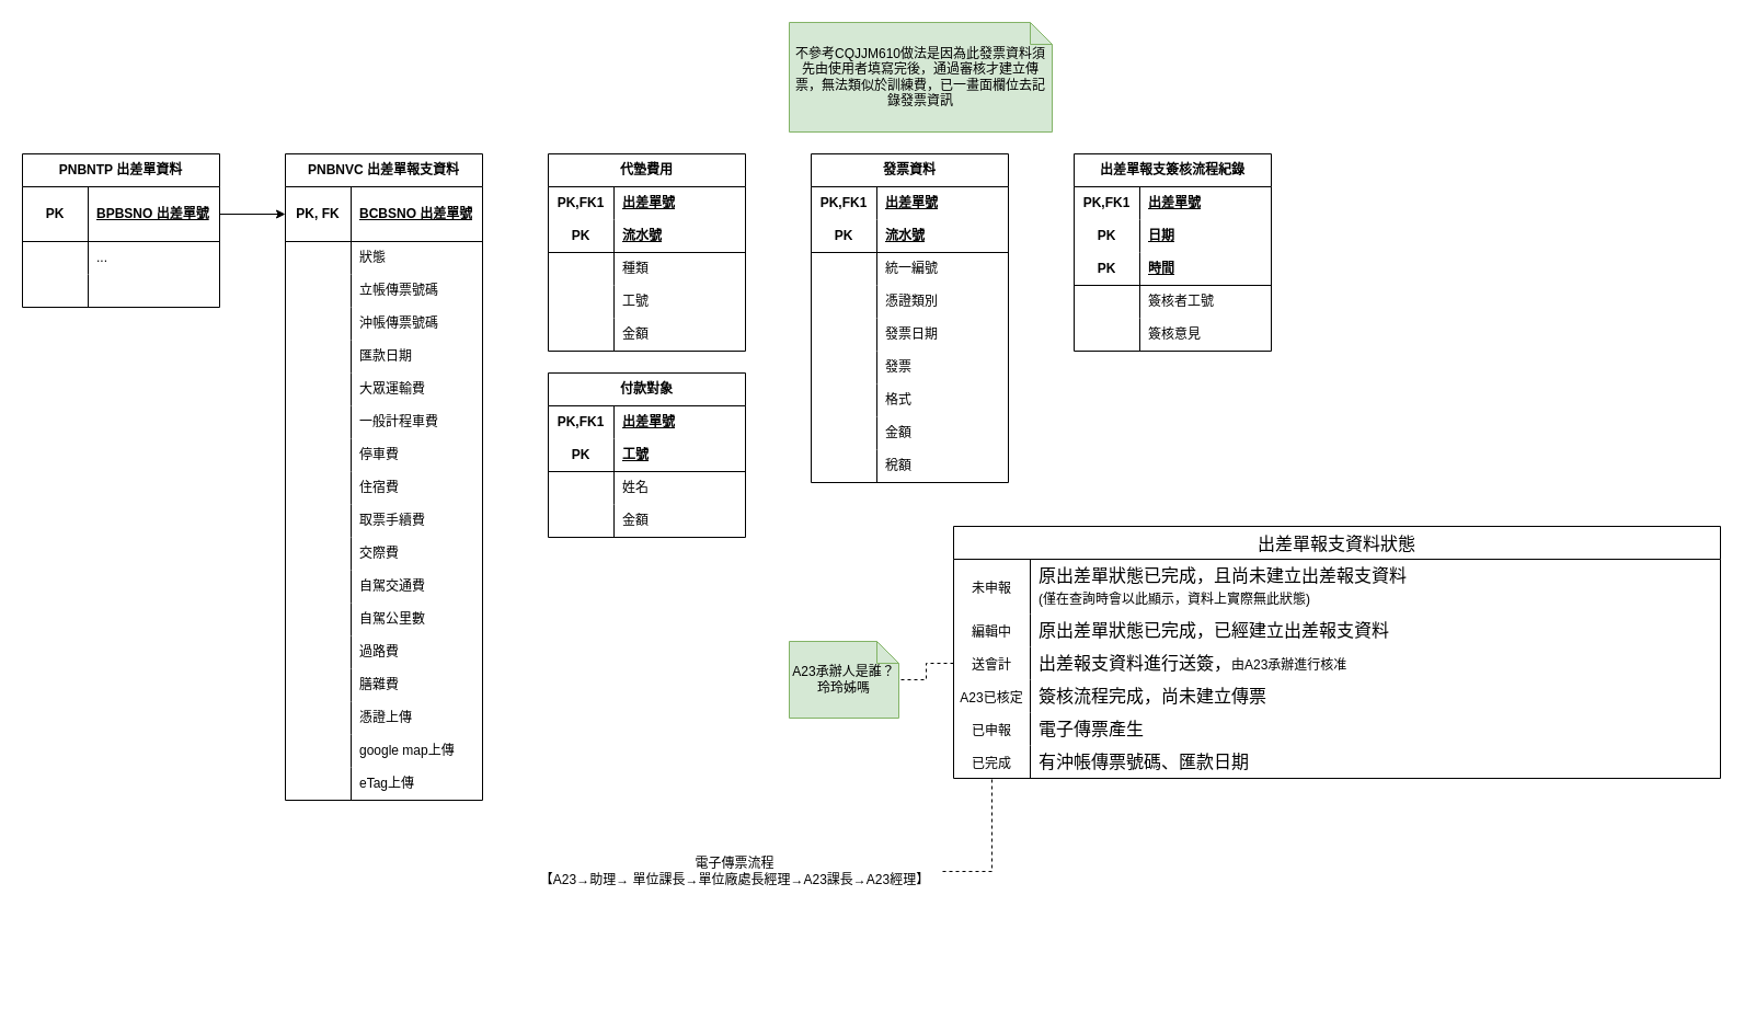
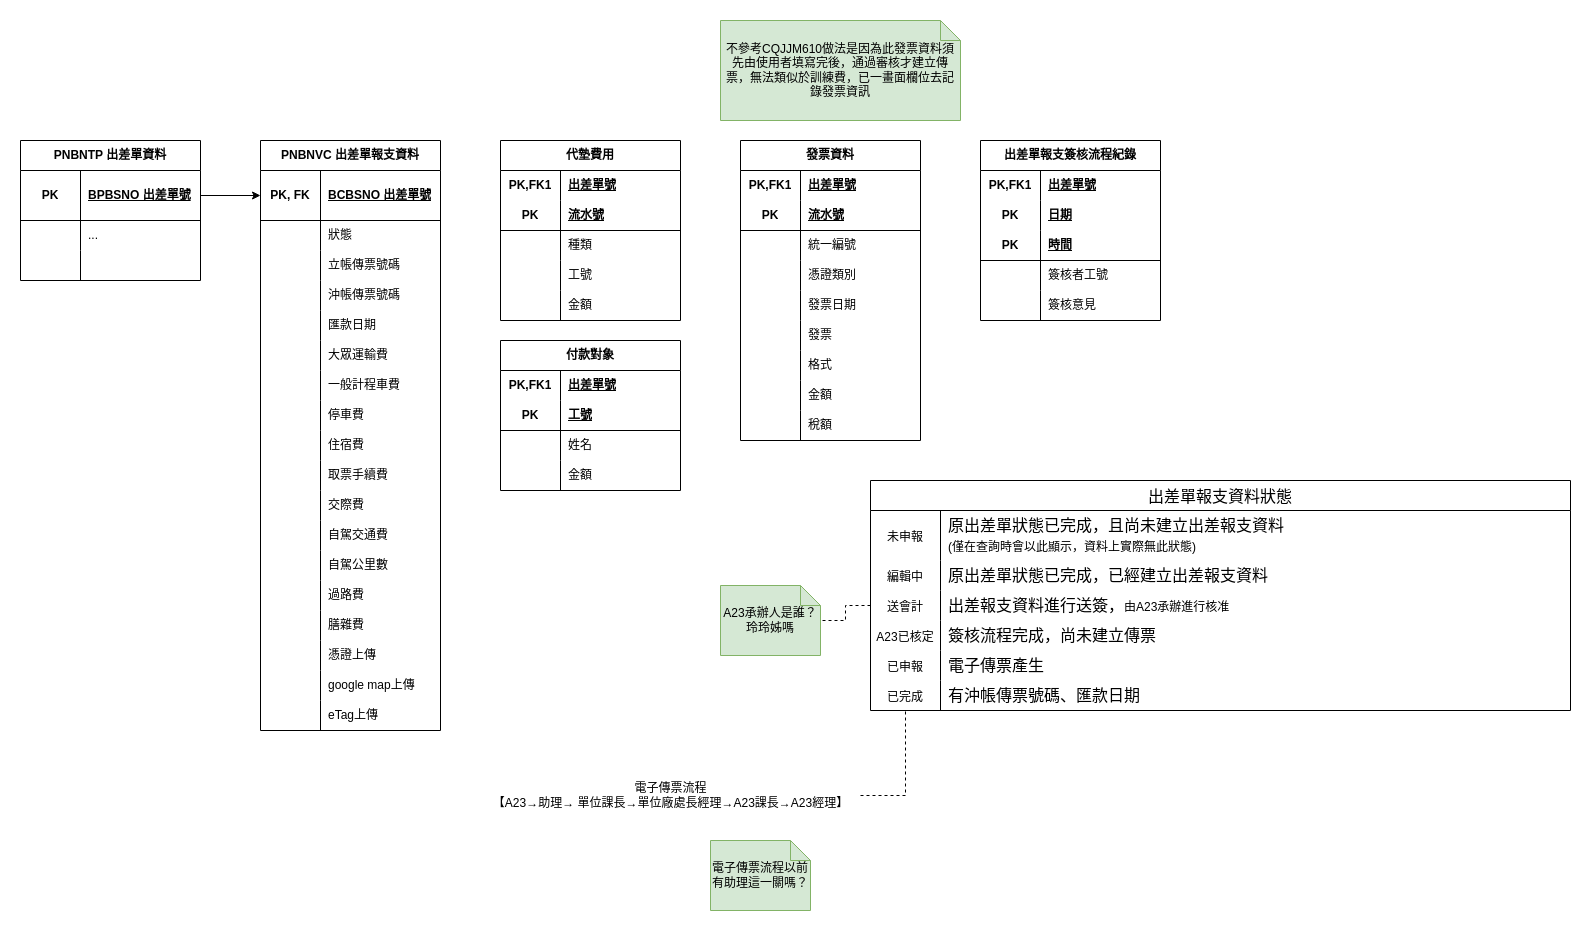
+ <mxCell id="164" value="電子傳票流程以前有助理這一關嗎？" style="shape=note;size=20;whiteSpace=wrap;html=1;fillColor=#d5e8d4;strokeColor=#82b366;" vertex="1" parent="1"><mxGeometry x="710" y="840" width="100" height="70" as="geometry" /></mxCell>
